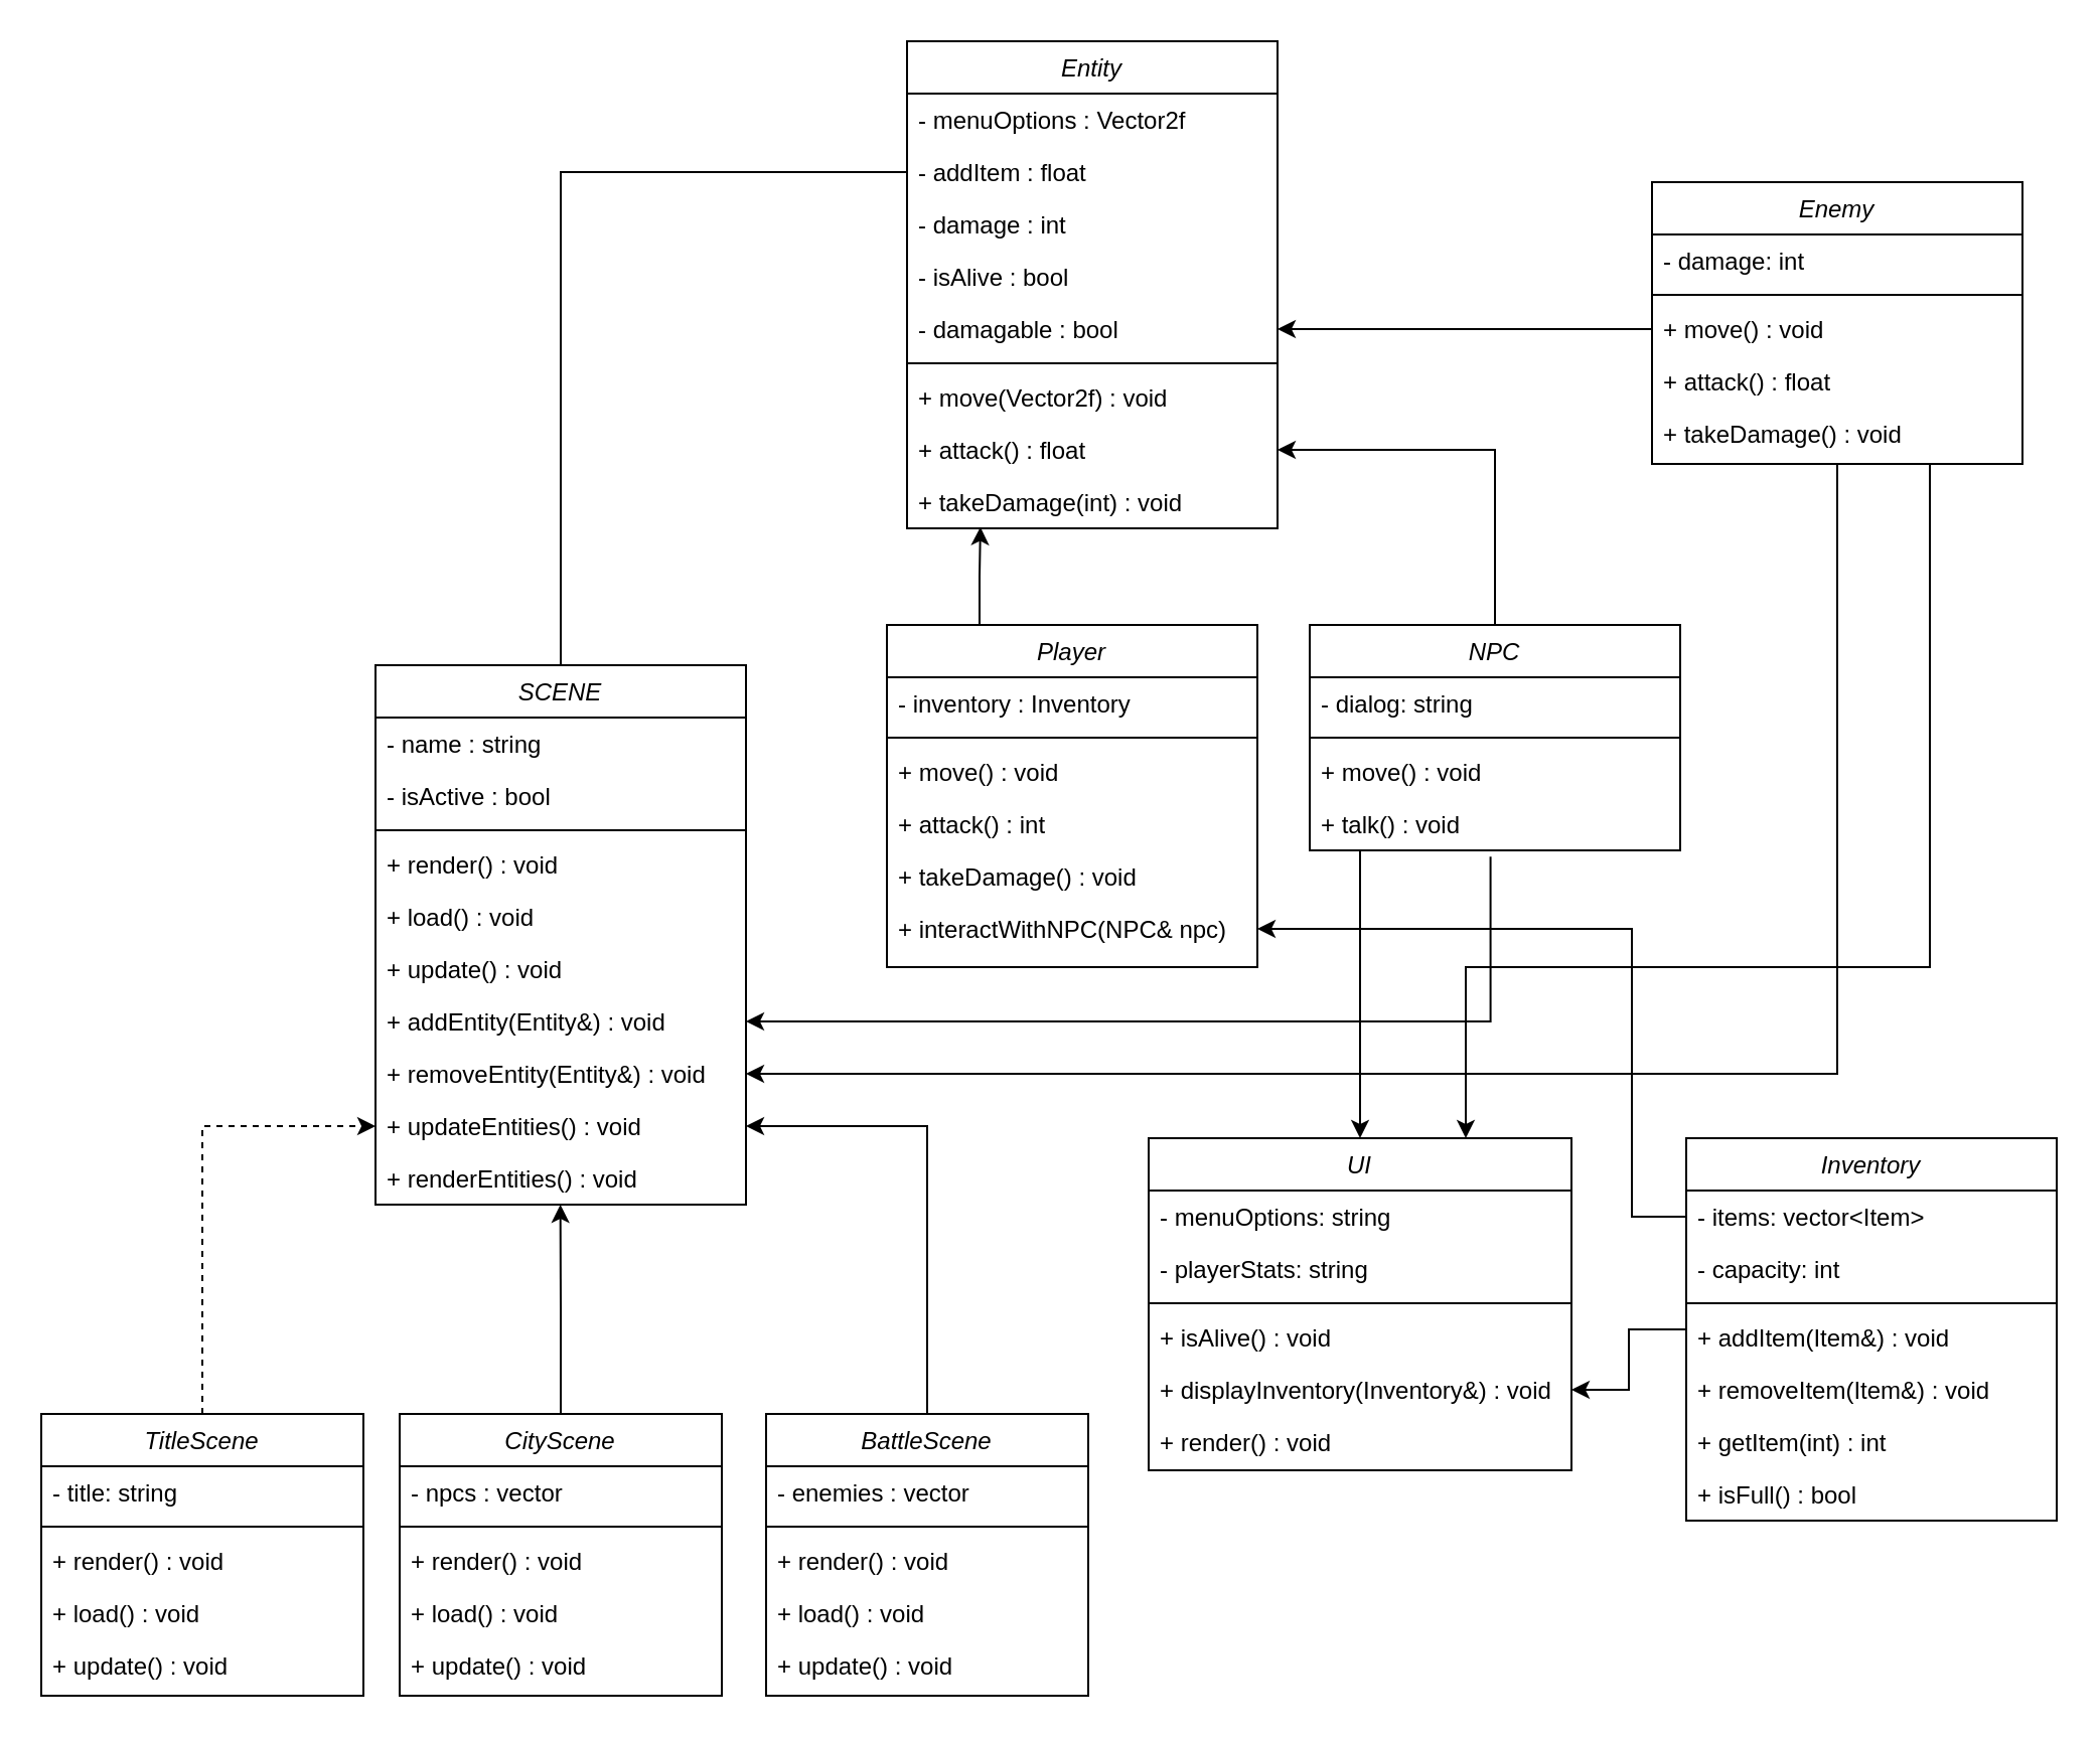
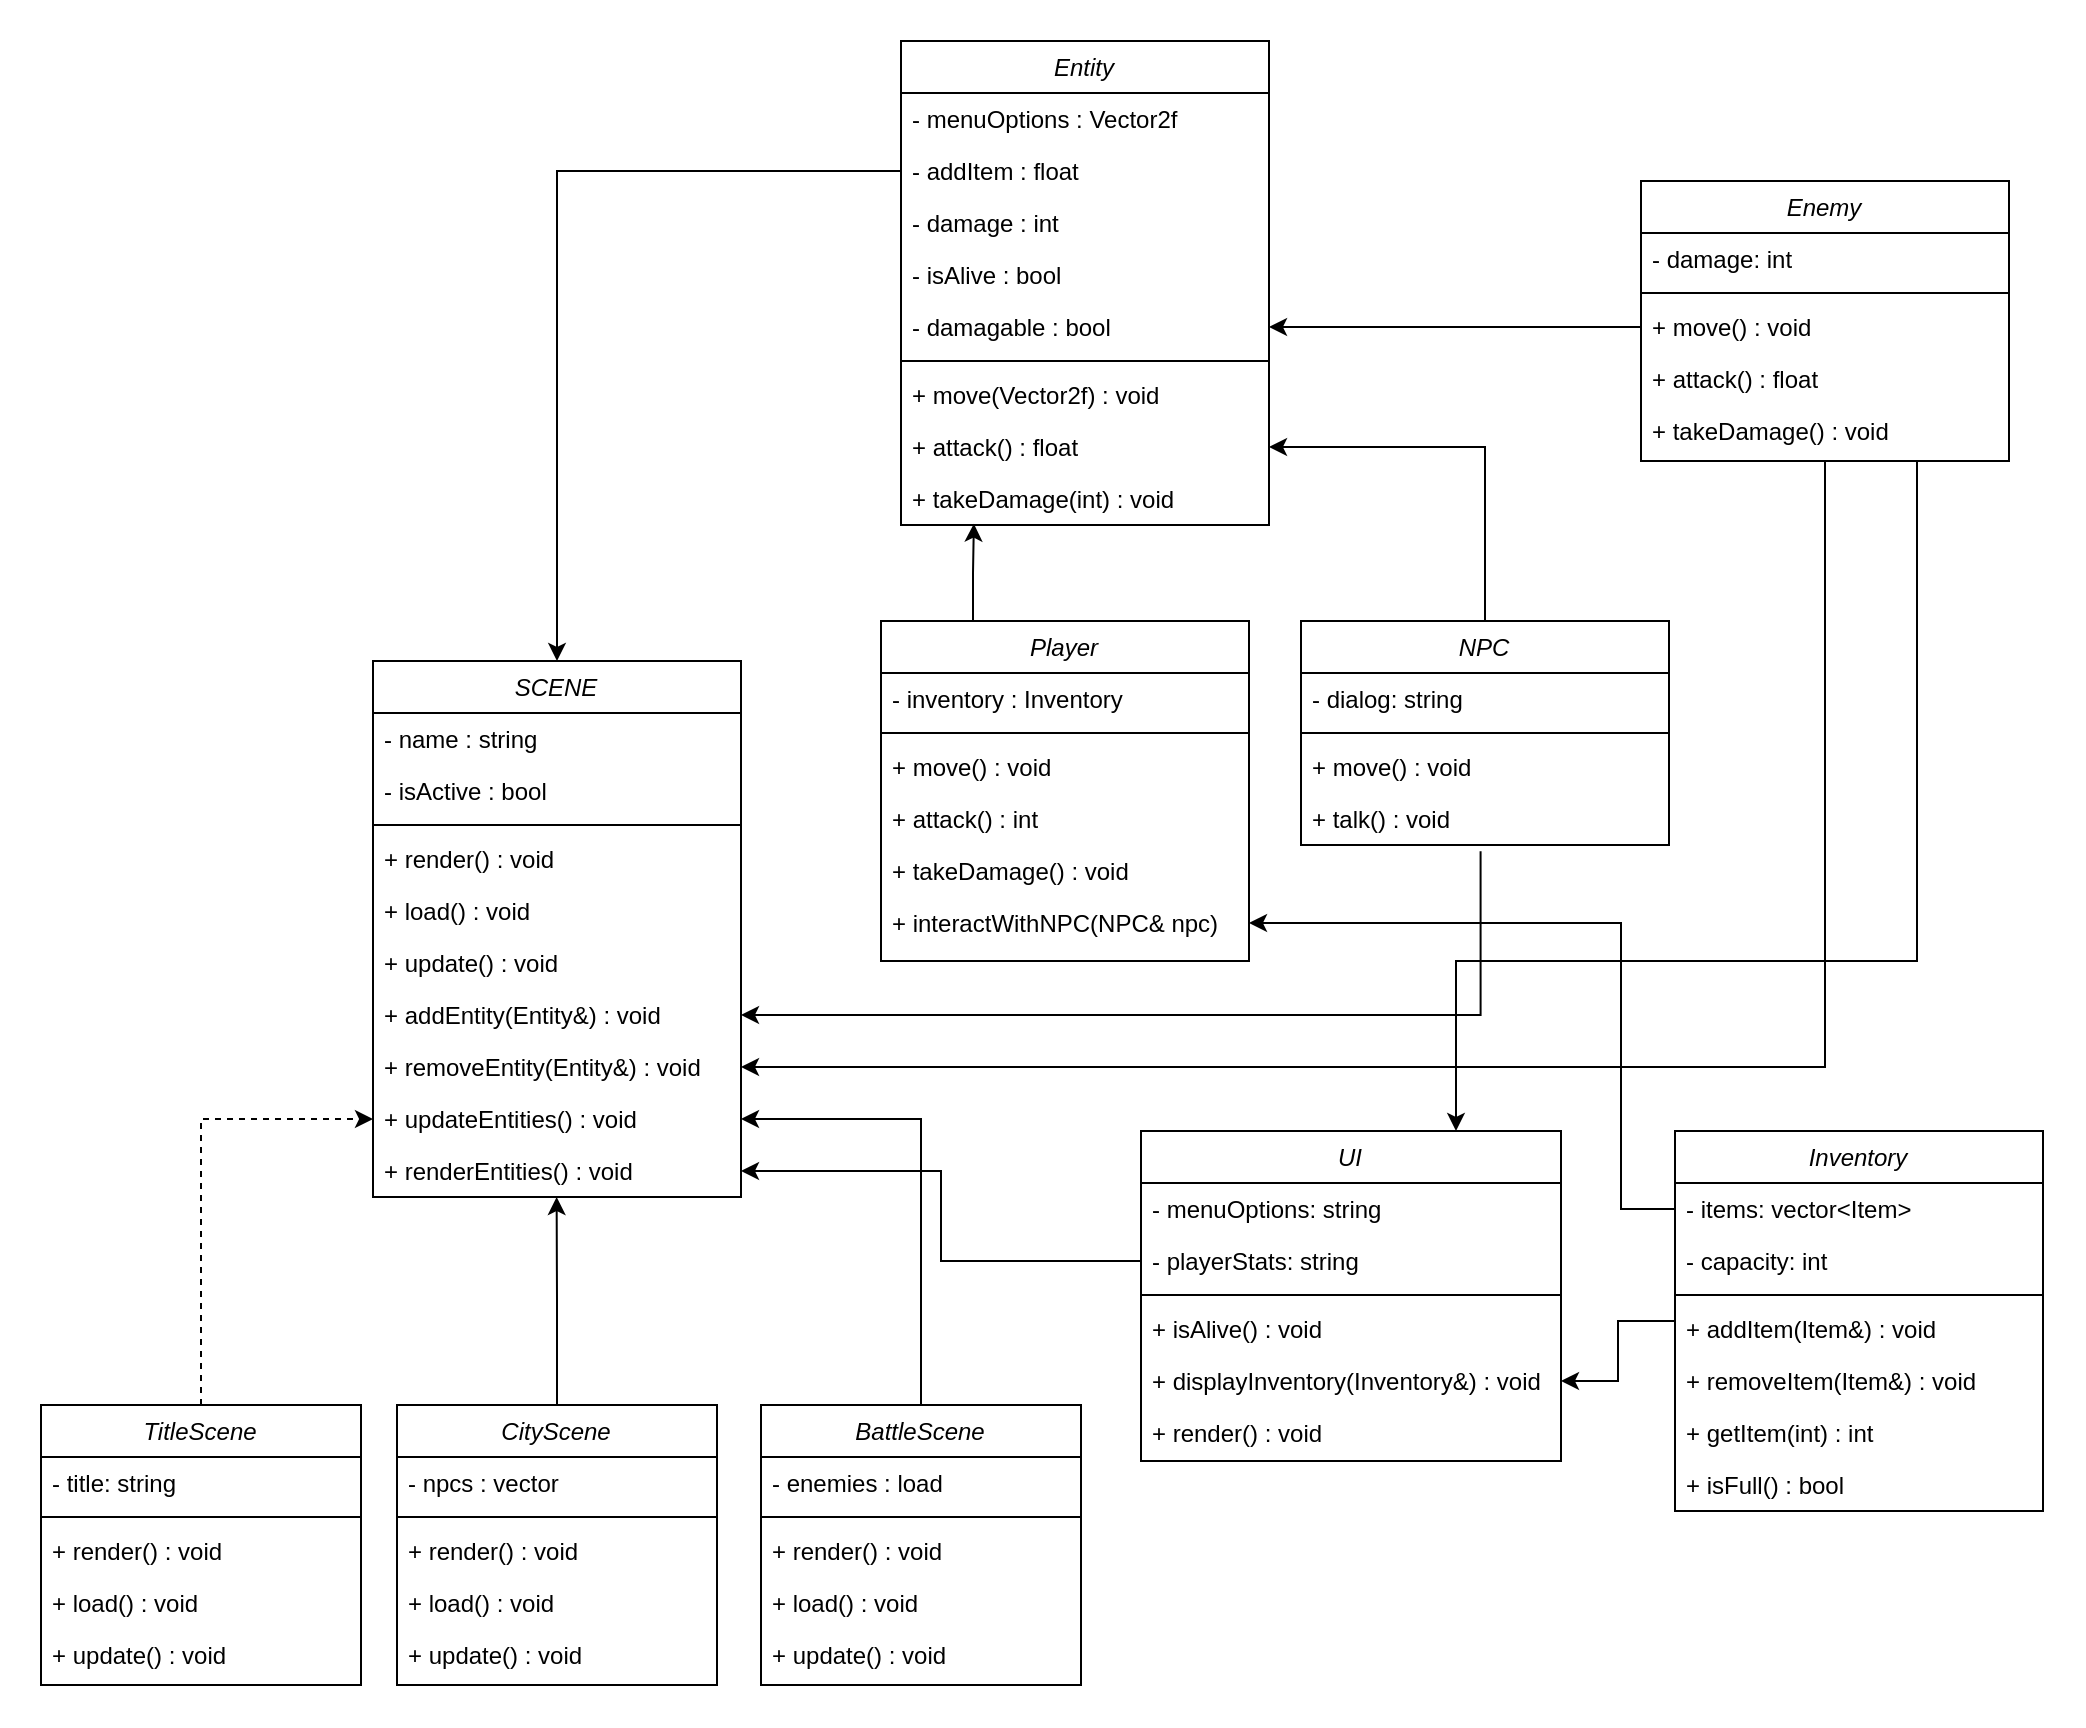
- <mxCell id="66" style="edgeStyle=orthogonalEdgeStyle;rounded=0;orthogonalLoop=1;jettySize=auto;html=1;exitX=0;exitY=0.5;exitDx=0;exitDy=0;entryX=0.5;entryY=0;entryDx=0;entryDy=0;endArrow=none;" edge="1" parent="1" source="36" target="9"><mxGeometry relative="1" as="geometry" /></mxCell>
+ <mxCell id="66" style="edgeStyle=orthogonalEdgeStyle;rounded=0;orthogonalLoop=1;jettySize=auto;html=1;exitX=0;exitY=0.5;exitDx=0;exitDy=0;entryX=0.5;entryY=0;entryDx=0;entryDy=0;" edge="1" parent="1" source="36" target="9"><mxGeometry relative="1" as="geometry" /></mxCell>
- <mxCell id="60" style="edgeStyle=orthogonalEdgeStyle;rounded=0;orthogonalLoop=1;jettySize=auto;html=1;entryX=0.5;entryY=0;entryDx=0;entryDy=0;" edge="1" parent="1" source="61" target="77"><mxGeometry relative="1" as="geometry"><Array as="points"><mxPoint x="675" y="450" /><mxPoint x="675" y="450" /></Array></mxGeometry></mxCell>
+ <mxCell id="76" style="edgeStyle=orthogonalEdgeStyle;rounded=0;orthogonalLoop=1;jettySize=auto;html=1;entryX=1;entryY=0.5;entryDx=0;entryDy=0;" edge="1" parent="1" source="77" target="19"><mxGeometry relative="1" as="geometry"><Array as="points"><mxPoint x="470" y="630" /><mxPoint x="470" y="585" /></Array></mxGeometry></mxCell>
- <mxCell id="4" value="- enemies : vector" style="text;align=left;verticalAlign=top;spacingLeft=4;spacingRight=4;overflow=hidden;rotatable=0;points=[[0,0.5],[1,0.5]];portConstraint=eastwest;" parent="3" vertex="1"><mxGeometry y="26" width="160" height="26" as="geometry" /></mxCell>
+ <mxCell id="4" value="- enemies : load" style="text;align=left;verticalAlign=top;spacingLeft=4;spacingRight=4;overflow=hidden;rotatable=0;points=[[0,0.5],[1,0.5]];portConstraint=eastwest;" parent="3" vertex="1"><mxGeometry y="26" width="160" height="26" as="geometry" /></mxCell>
